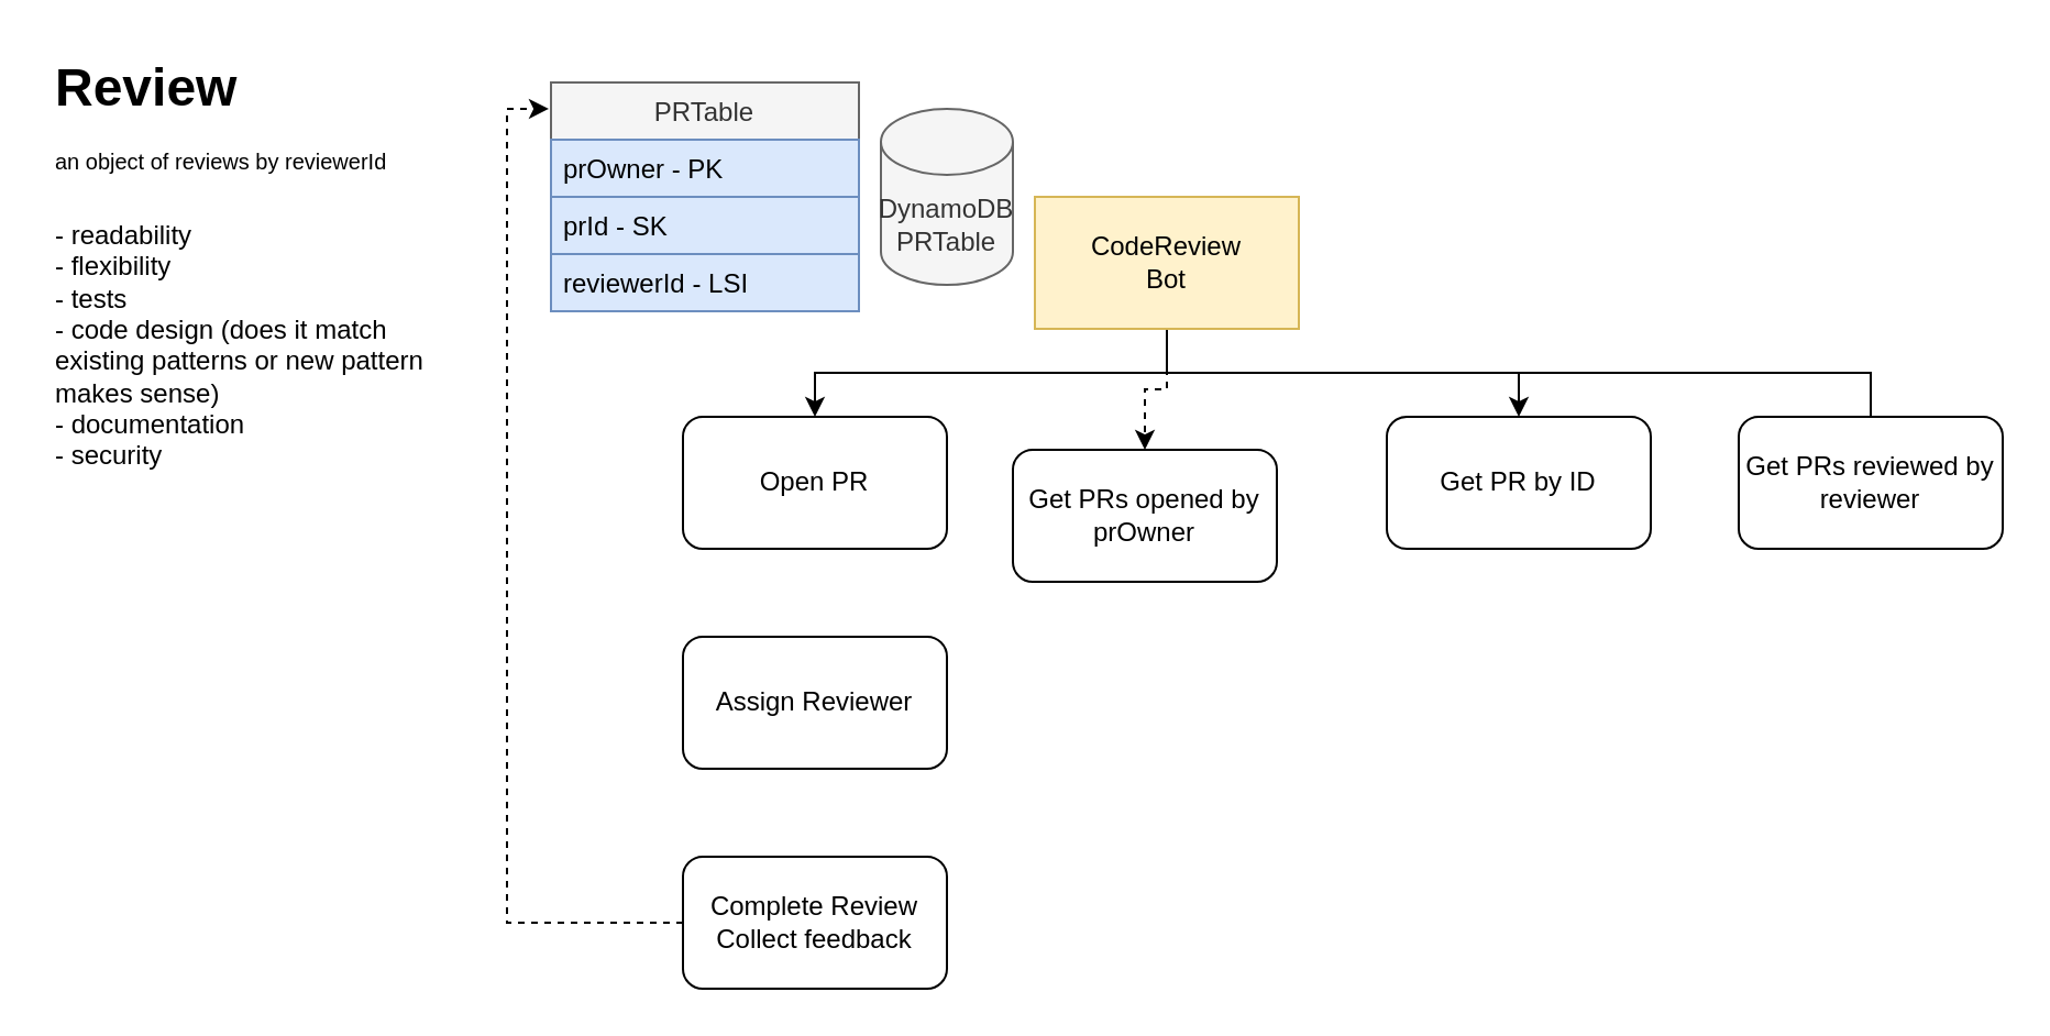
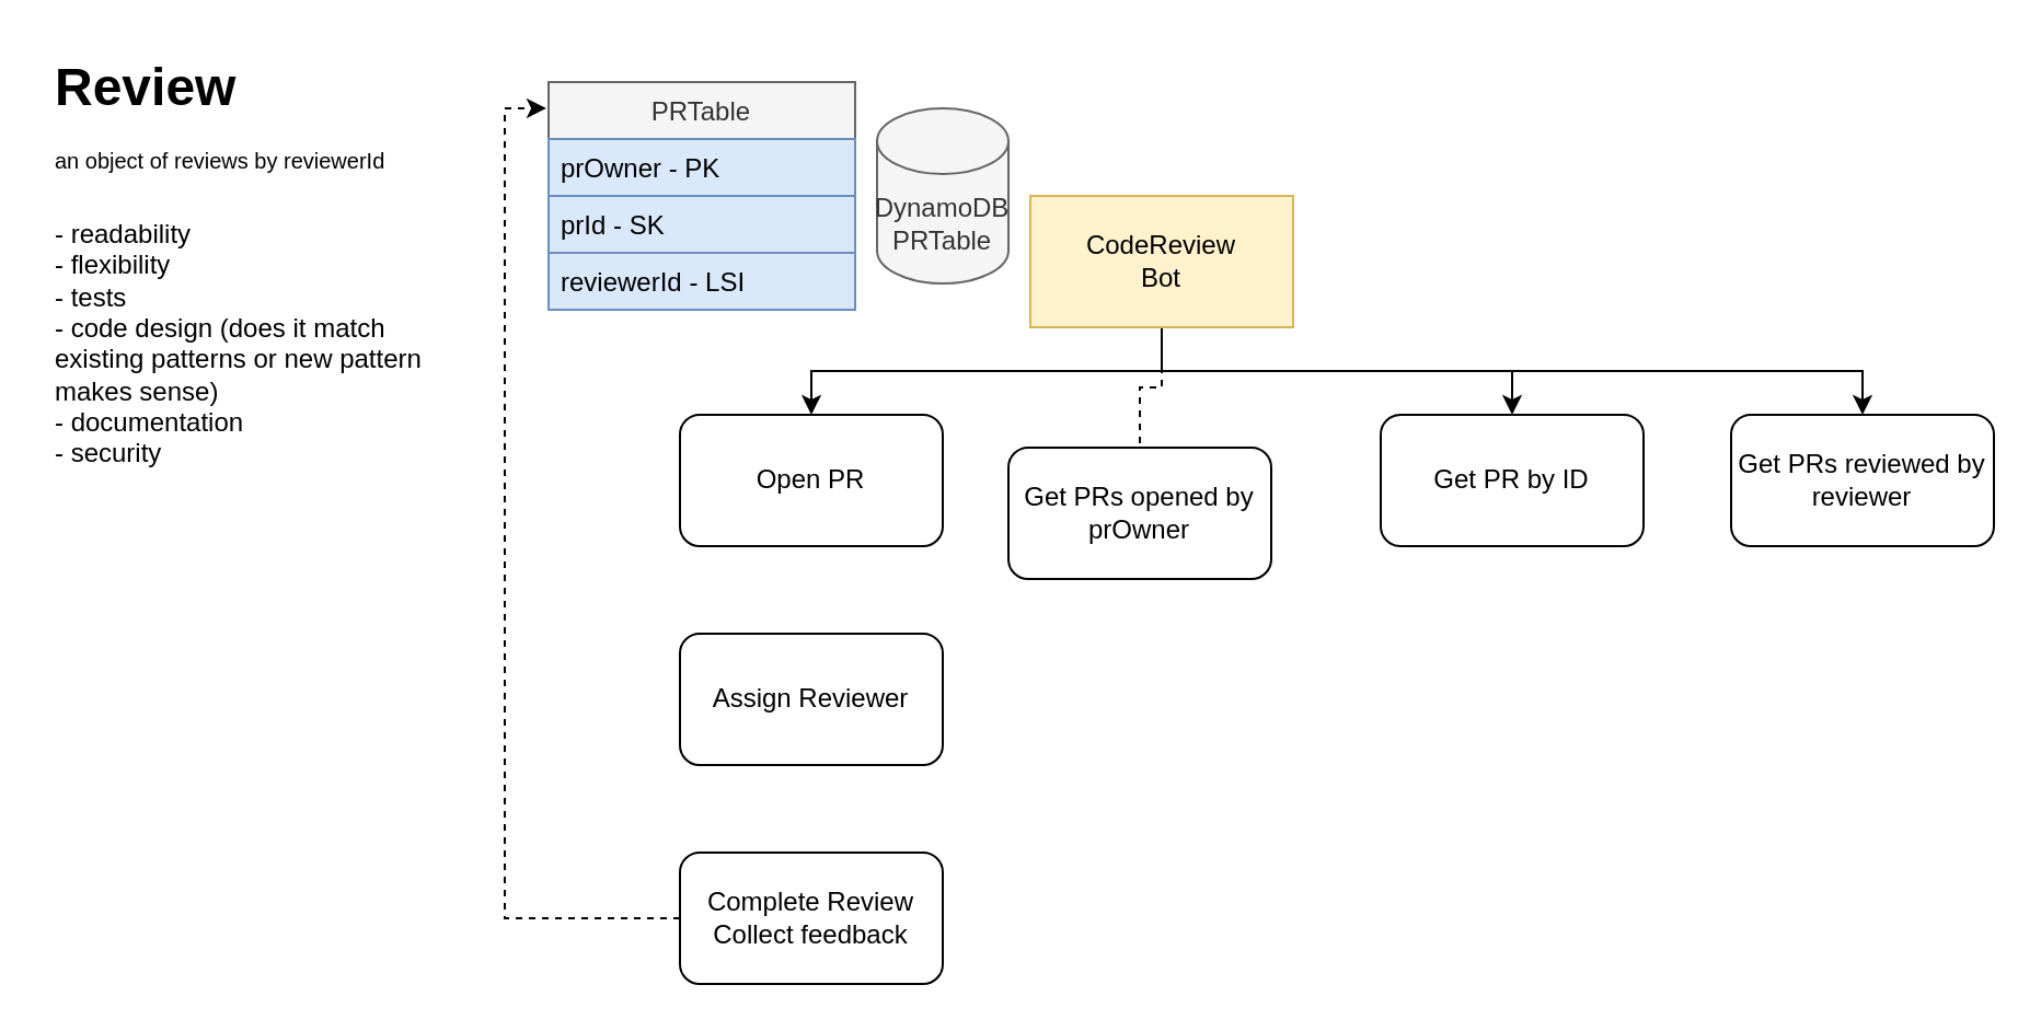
- <mxCell id="5" style="edgeStyle=orthogonalEdgeStyle;rounded=0;orthogonalLoop=1;jettySize=auto;html=1;entryX=0.5;entryY=0;entryDx=0;entryDy=0;endArrow=none;" edge="1" parent="1" source="6" target="19"><mxGeometry relative="1" as="geometry"><Array as="points"><mxPoint x="530" y="169" /><mxPoint x="850" y="169" /></Array></mxGeometry></mxCell>
+ <mxCell id="5" style="edgeStyle=orthogonalEdgeStyle;rounded=0;orthogonalLoop=1;jettySize=auto;html=1;entryX=0.5;entryY=0;entryDx=0;entryDy=0;" edge="1" parent="1" source="6" target="19"><mxGeometry relative="1" as="geometry"><Array as="points"><mxPoint x="530" y="169" /><mxPoint x="850" y="169" /></Array></mxGeometry></mxCell>
- <mxCell id="4" style="edgeStyle=orthogonalEdgeStyle;rounded=0;orthogonalLoop=1;jettySize=auto;html=1;dashed=1;" edge="1" parent="1" source="6" target="18"><mxGeometry relative="1" as="geometry" /></mxCell>
+ <mxCell id="4" style="edgeStyle=orthogonalEdgeStyle;rounded=0;orthogonalLoop=1;jettySize=auto;html=1;dashed=1;endArrow=none;" edge="1" parent="1" source="6" target="18"><mxGeometry relative="1" as="geometry" /></mxCell>
